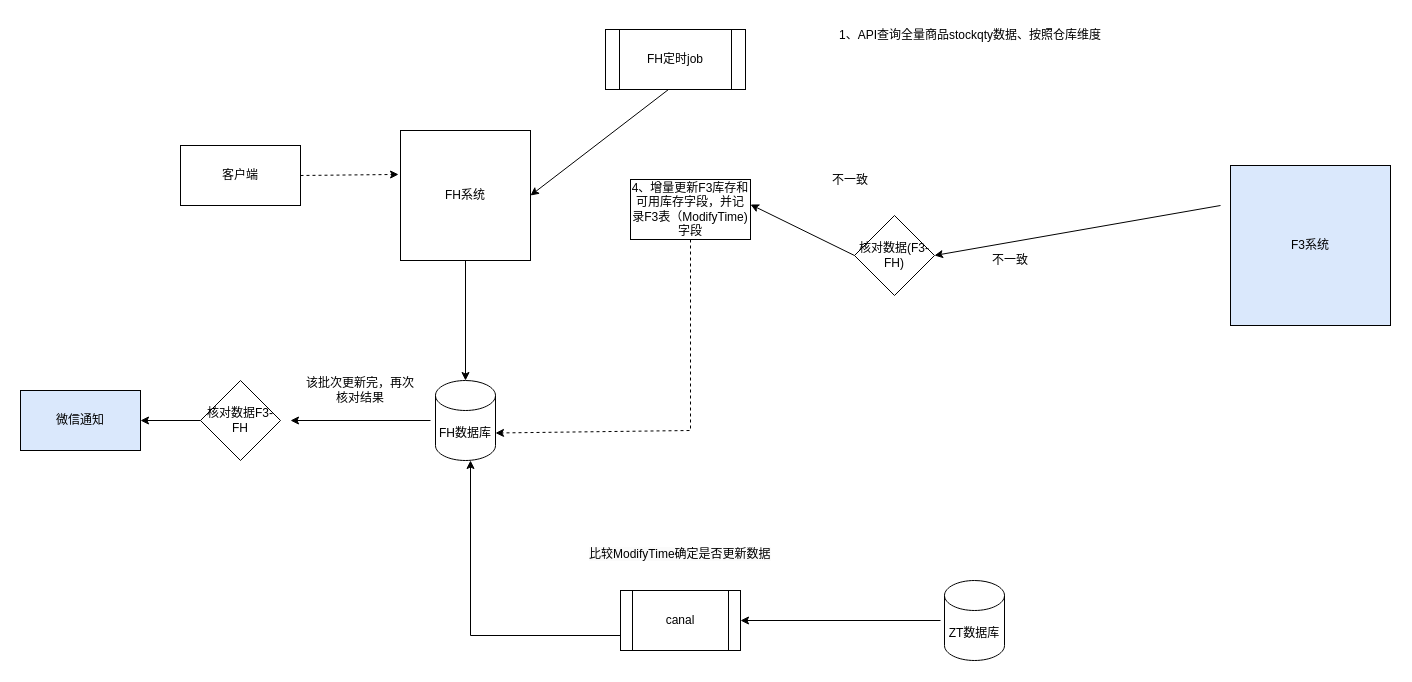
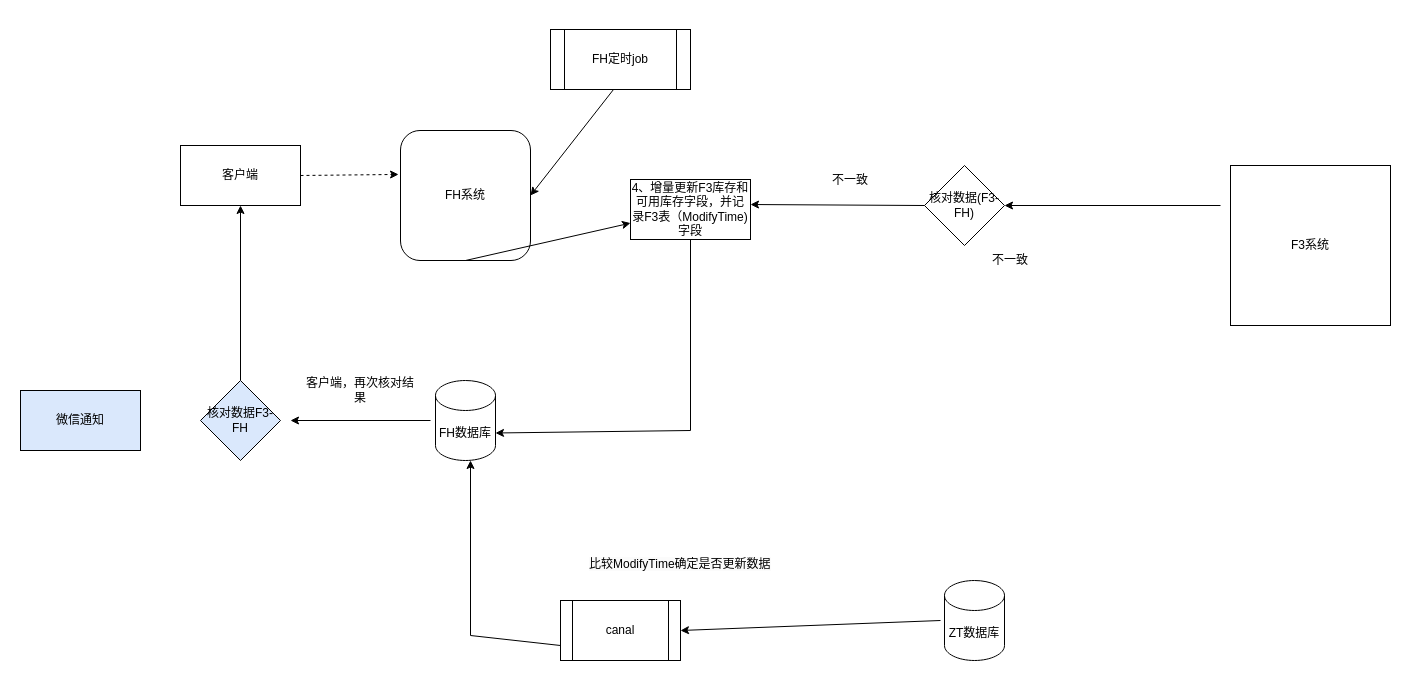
- <mxCell id="7" value="1、API查询全量商品stockqty数据、按照仓库维度" style="text;html=1;align=center;verticalAlign=middle;whiteSpace=wrap;rounded=0;" parent="1" vertex="1"><mxGeometry x="820" y="20" width="300" height="30" as="geometry" /></mxCell>
- <mxCell id="6" value="FH定时job" style="shape=process;whiteSpace=wrap;html=1;backgroundOutline=1;" parent="1" vertex="1"><mxGeometry x="605" y="29" width="140" height="60" as="geometry" /></mxCell>
+ <mxCell id="6" value="FH定时job" style="shape=process;whiteSpace=wrap;html=1;backgroundOutline=1;" parent="1" vertex="1"><mxGeometry x="550" y="29" width="140" height="60" as="geometry" /></mxCell>
- <mxCell id="2" value="FH系统" style="whiteSpace=wrap;html=1;aspect=fixed;" parent="1" vertex="1"><mxGeometry x="400" y="130" width="130" height="130" as="geometry" /></mxCell>
+ <mxCell id="2" value="FH系统" style="whiteSpace=wrap;html=1;aspect=fixed;rounded=1;" parent="1" vertex="1"><mxGeometry x="400" y="130" width="130" height="130" as="geometry" /></mxCell>
- <mxCell id="4" value="F3系统" style="whiteSpace=wrap;html=1;aspect=fixed;fillColor=#dae8fc;" parent="1" vertex="1"><mxGeometry x="1230" y="165" width="160" height="160" as="geometry" /></mxCell>
+ <mxCell id="4" value="F3系统" style="whiteSpace=wrap;html=1;aspect=fixed;" parent="1" vertex="1"><mxGeometry x="1230" y="165" width="160" height="160" as="geometry" /></mxCell>
- <mxCell id="11" value="核对数据(F3-FH)" style="rhombus;whiteSpace=wrap;html=1;" parent="1" vertex="1"><mxGeometry x="854" y="215" width="80" height="80" as="geometry" /></mxCell>
+ <mxCell id="11" value="核对数据(F3-FH)" style="rhombus;whiteSpace=wrap;html=1;" parent="1" vertex="1"><mxGeometry x="924" y="165" width="80" height="80" as="geometry" /></mxCell>
- <mxCell id="5" value="" style="endArrow=classic;html=1;rounded=0;exitX=0.5;exitY=1;exitDx=0;exitDy=0;entryX=0.5;entryY=0;entryDx=0;entryDy=0;entryPerimeter=0;" parent="1" source="2" target="3" edge="1"><mxGeometry width="50" height="50" relative="1" as="geometry"><mxPoint x="920" y="310" as="sourcePoint" /><mxPoint x="970" y="260" as="targetPoint" /></mxGeometry></mxCell>
+ <mxCell id="5" value="" style="endArrow=classic;html=1;rounded=0;exitX=0.5;exitY=1;exitDx=0;exitDy=0;" parent="1" source="2" target="13" edge="1"><mxGeometry width="50" height="50" relative="1" as="geometry"><mxPoint x="920" y="310" as="sourcePoint" /><mxPoint x="970" y="260" as="targetPoint" /></mxGeometry></mxCell>
- <mxCell id="25" value="该批次更新完，再次核对结果" style="text;html=1;align=center;verticalAlign=middle;whiteSpace=wrap;rounded=0;" vertex="1" parent="1"><mxGeometry x="300" y="360" width="120" height="60" as="geometry" /></mxCell>
+ <mxCell id="25" value="客户端，再次核对结果" style="text;html=1;align=center;verticalAlign=middle;whiteSpace=wrap;rounded=0;" vertex="1" parent="1"><mxGeometry x="300" y="360" width="120" height="60" as="geometry" /></mxCell>
- <mxCell id="22" style="edgeStyle=orthogonalEdgeStyle;rounded=0;orthogonalLoop=1;jettySize=auto;html=1;entryX=1;entryY=0.5;entryDx=0;entryDy=0;" edge="1" parent="1" source="23" target="24"><mxGeometry relative="1" as="geometry" /></mxCell>
+ <mxCell id="22" style="edgeStyle=orthogonalEdgeStyle;rounded=0;orthogonalLoop=1;jettySize=auto;html=1;" edge="1" parent="1" source="23" target="9"><mxGeometry relative="1" as="geometry" /></mxCell>
- <mxCell id="23" value="核对数据F3-FH" style="rhombus;whiteSpace=wrap;html=1;" vertex="1" parent="1"><mxGeometry x="200" y="380" width="80" height="80" as="geometry" /></mxCell>
+ <mxCell id="23" value="核对数据F3-FH" style="rhombus;whiteSpace=wrap;html=1;fillColor=#dae8fc;" vertex="1" parent="1"><mxGeometry x="200" y="380" width="80" height="80" as="geometry" /></mxCell>
- <mxCell id="15" value="" style="endArrow=classic;html=1;rounded=0;entryX=1;entryY=0;entryDx=0;entryDy=52.5;entryPerimeter=0;exitX=0.5;exitY=1;exitDx=0;exitDy=0;dashed=1;" parent="1" source="13" target="3" edge="1"><mxGeometry width="50" height="50" relative="1" as="geometry"><mxPoint x="580" y="460" as="sourcePoint" /><mxPoint x="700" y="360" as="targetPoint" /><Array as="points"><mxPoint x="690" y="430" /></Array></mxGeometry></mxCell>
+ <mxCell id="15" value="" style="endArrow=classic;html=1;rounded=0;entryX=1;entryY=0;entryDx=0;entryDy=52.5;entryPerimeter=0;exitX=0.5;exitY=1;exitDx=0;exitDy=0;" parent="1" source="13" target="3" edge="1"><mxGeometry width="50" height="50" relative="1" as="geometry"><mxPoint x="580" y="460" as="sourcePoint" /><mxPoint x="700" y="360" as="targetPoint" /><Array as="points"><mxPoint x="690" y="430" /></Array></mxGeometry></mxCell>
- <mxCell id="16" value="&lt;span style=&quot;color: rgb(0, 0, 0); font-family: Helvetica; font-size: 12px; font-style: normal; font-variant-ligatures: normal; font-variant-caps: normal; font-weight: 400; letter-spacing: normal; orphans: 2; text-align: center; text-indent: 0px; text-transform: none; widows: 2; word-spacing: 0px; -webkit-text-stroke-width: 0px; white-space: normal; background-color: rgb(251, 251, 251); text-decoration-thickness: initial; text-decoration-style: initial; text-decoration-color: initial; display: inline !important; float: none;&quot;&gt;比较ModifyTime确定是否更新数据&lt;/span&gt;" style="text;whiteSpace=wrap;html=1;" parent="1" vertex="1"><mxGeometry x="587" y="540" width="220" height="40" as="geometry" /></mxCell>
+ <mxCell id="16" value="&lt;span style=&quot;color: rgb(0, 0, 0); font-family: Helvetica; font-size: 12px; font-style: normal; font-variant-ligatures: normal; font-variant-caps: normal; font-weight: 400; letter-spacing: normal; orphans: 2; text-align: center; text-indent: 0px; text-transform: none; widows: 2; word-spacing: 0px; -webkit-text-stroke-width: 0px; white-space: normal; background-color: rgb(251, 251, 251); text-decoration-thickness: initial; text-decoration-style: initial; text-decoration-color: initial; display: inline !important; float: none;&quot;&gt;比较ModifyTime确定是否更新数据&lt;/span&gt;" style="text;whiteSpace=wrap;html=1;" parent="1" vertex="1"><mxGeometry x="587" y="550" width="220" height="40" as="geometry" /></mxCell>
- <mxCell id="17" value="canal" style="shape=process;whiteSpace=wrap;html=1;backgroundOutline=1;" parent="1" vertex="1"><mxGeometry x="620" y="590" width="120" height="60" as="geometry" /></mxCell>
+ <mxCell id="17" value="canal" style="shape=process;whiteSpace=wrap;html=1;backgroundOutline=1;" parent="1" vertex="1"><mxGeometry x="560" y="600" width="120" height="60" as="geometry" /></mxCell>
